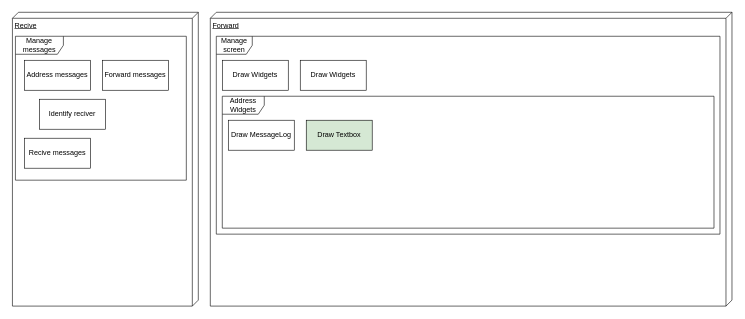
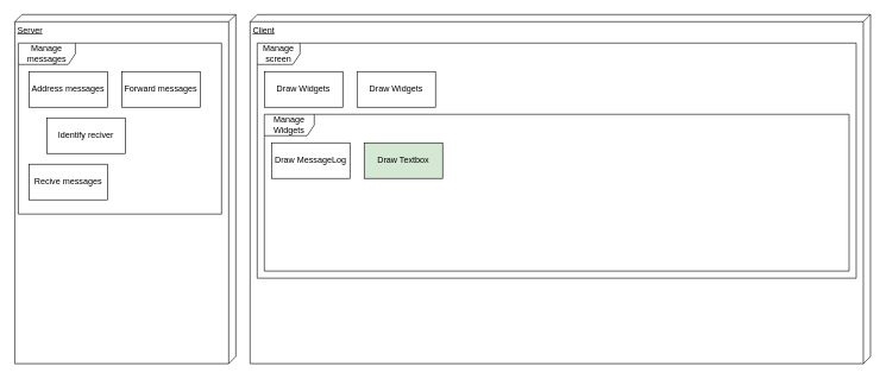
- <mxCell id="2" value="Recive" style="verticalAlign=top;align=left;spacingTop=8;spacingLeft=2;spacingRight=12;shape=cube;size=10;direction=south;fontStyle=4;html=1;whiteSpace=wrap;" vertex="1" parent="1"><mxGeometry x="20" y="20" width="310" height="490" as="geometry" /></mxCell>
+ <mxCell id="2" value="Server" style="verticalAlign=top;align=left;spacingTop=8;spacingLeft=2;spacingRight=12;shape=cube;size=10;direction=south;fontStyle=4;html=1;whiteSpace=wrap;" vertex="1" parent="1"><mxGeometry x="20" y="20" width="310" height="490" as="geometry" /></mxCell>
- <mxCell id="3" value="Forward" style="verticalAlign=top;align=left;spacingTop=8;spacingLeft=2;spacingRight=12;shape=cube;size=10;direction=south;fontStyle=4;html=1;whiteSpace=wrap;" vertex="1" parent="1"><mxGeometry x="350" y="20" width="870" height="490" as="geometry" /></mxCell>
+ <mxCell id="3" value="Client" style="verticalAlign=top;align=left;spacingTop=8;spacingLeft=2;spacingRight=12;shape=cube;size=10;direction=south;fontStyle=4;html=1;whiteSpace=wrap;" vertex="1" parent="1"><mxGeometry x="350" y="20" width="870" height="490" as="geometry" /></mxCell>
- <mxCell id="11" value="Address Widgets" style="shape=umlFrame;whiteSpace=wrap;html=1;pointerEvents=0;width=70;height=30;" vertex="1" parent="1"><mxGeometry x="370" y="160" width="820" height="220" as="geometry" /></mxCell>
+ <mxCell id="11" value="Manage Widgets" style="shape=umlFrame;whiteSpace=wrap;html=1;pointerEvents=0;width=70;height=30;" vertex="1" parent="1"><mxGeometry x="370" y="160" width="820" height="220" as="geometry" /></mxCell>
